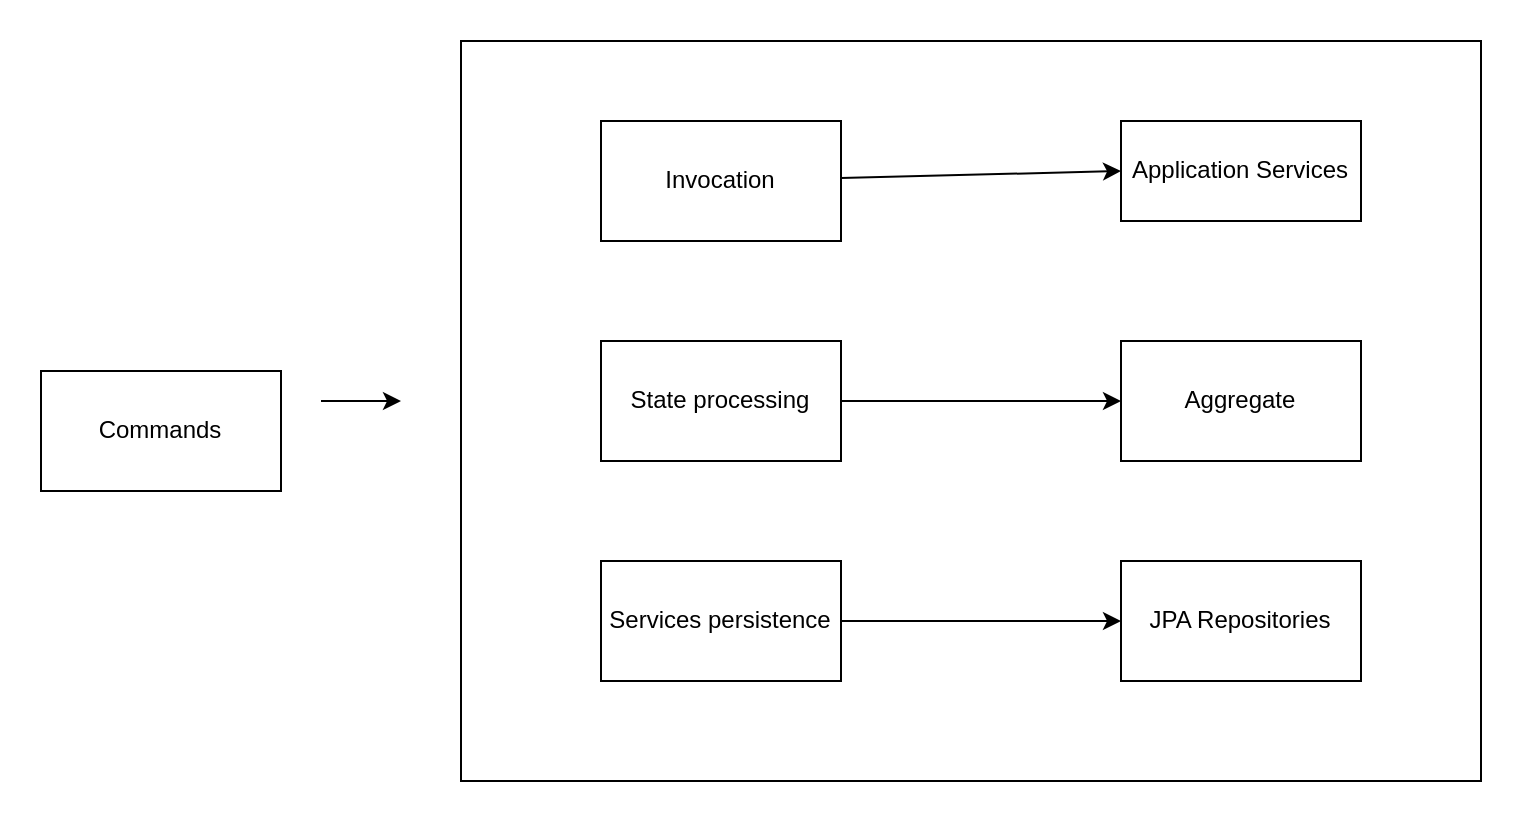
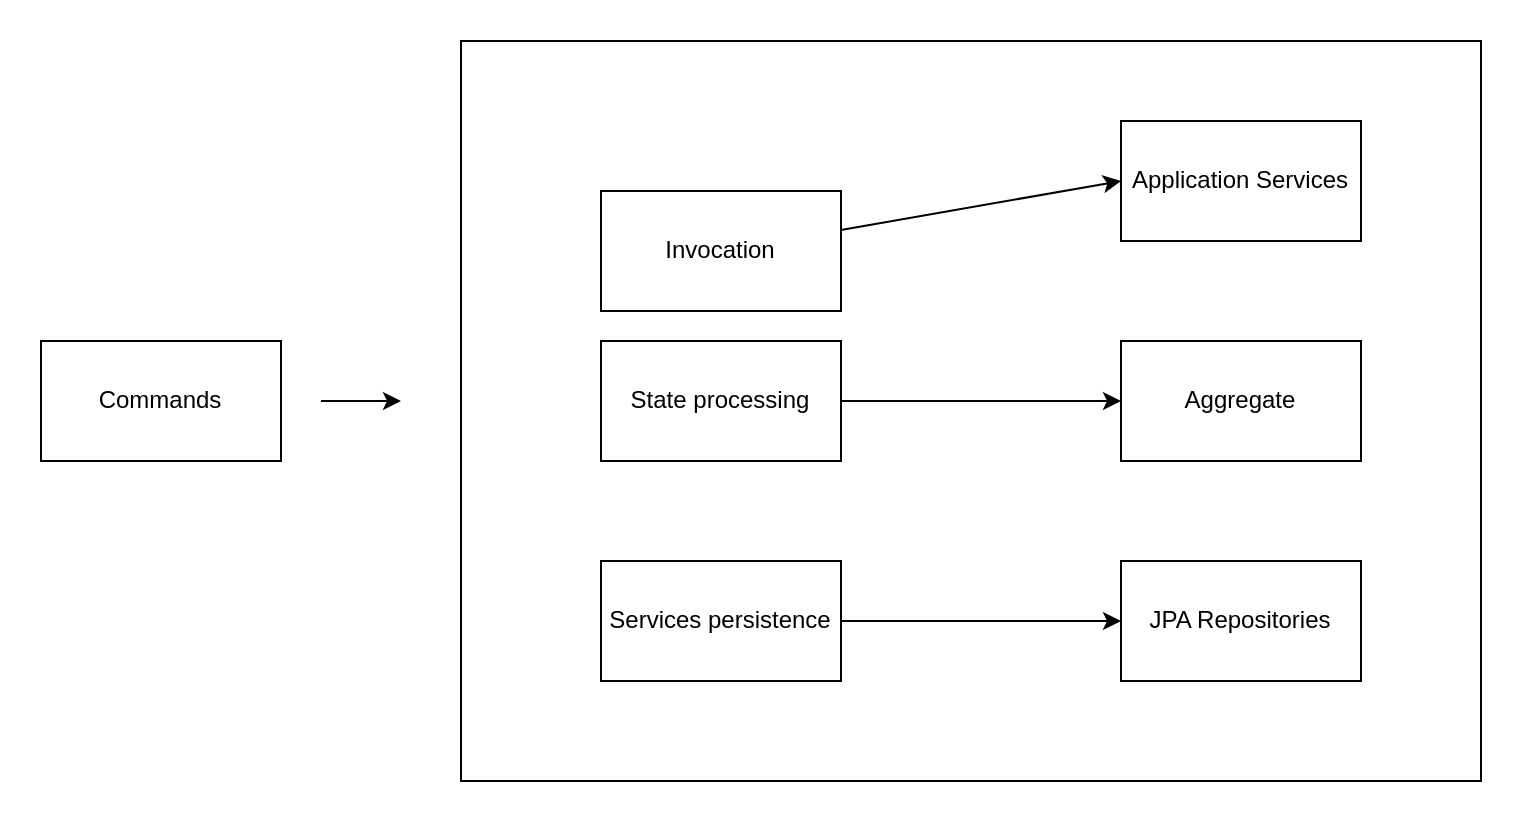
- <mxCell id="6" value="Application Services" style="rounded=0;whiteSpace=wrap;html=1;" vertex="1" parent="1"><mxGeometry x="560" y="60" width="120" height="50" as="geometry" /></mxCell>
+ <mxCell id="6" value="Application Services" style="rounded=0;whiteSpace=wrap;html=1;" vertex="1" parent="1"><mxGeometry x="560" y="60" width="120" height="60" as="geometry" /></mxCell>
- <mxCell id="3" value="Invocation" style="rounded=0;whiteSpace=wrap;html=1;" vertex="1" parent="1"><mxGeometry x="300" y="60" width="120" height="60" as="geometry" /></mxCell>
+ <mxCell id="3" value="Invocation" style="rounded=0;whiteSpace=wrap;html=1;" vertex="1" parent="1"><mxGeometry x="300" y="95" width="120" height="60" as="geometry" /></mxCell>
- <mxCell id="2" value="Commands" style="rounded=0;whiteSpace=wrap;html=1;" vertex="1" parent="1"><mxGeometry x="20" y="185" width="120" height="60" as="geometry" /></mxCell>
+ <mxCell id="2" value="Commands" style="rounded=0;whiteSpace=wrap;html=1;" vertex="1" parent="1"><mxGeometry x="20" y="170" width="120" height="60" as="geometry" /></mxCell>
